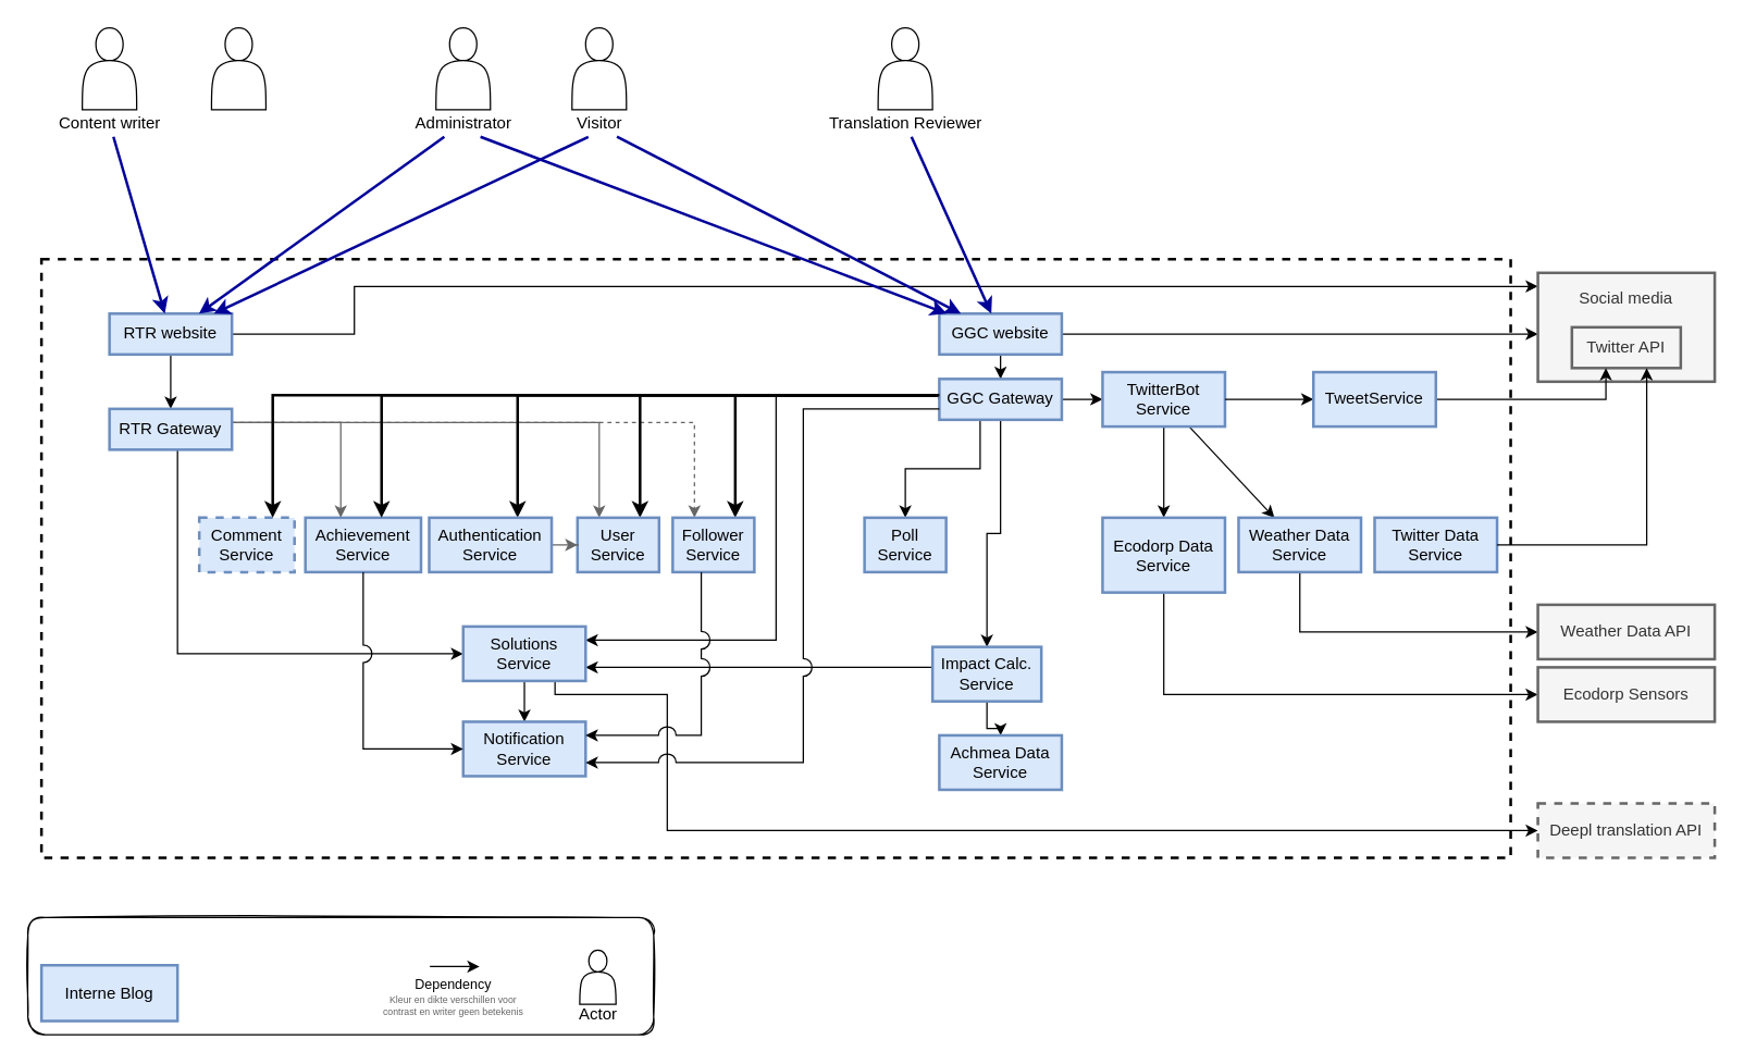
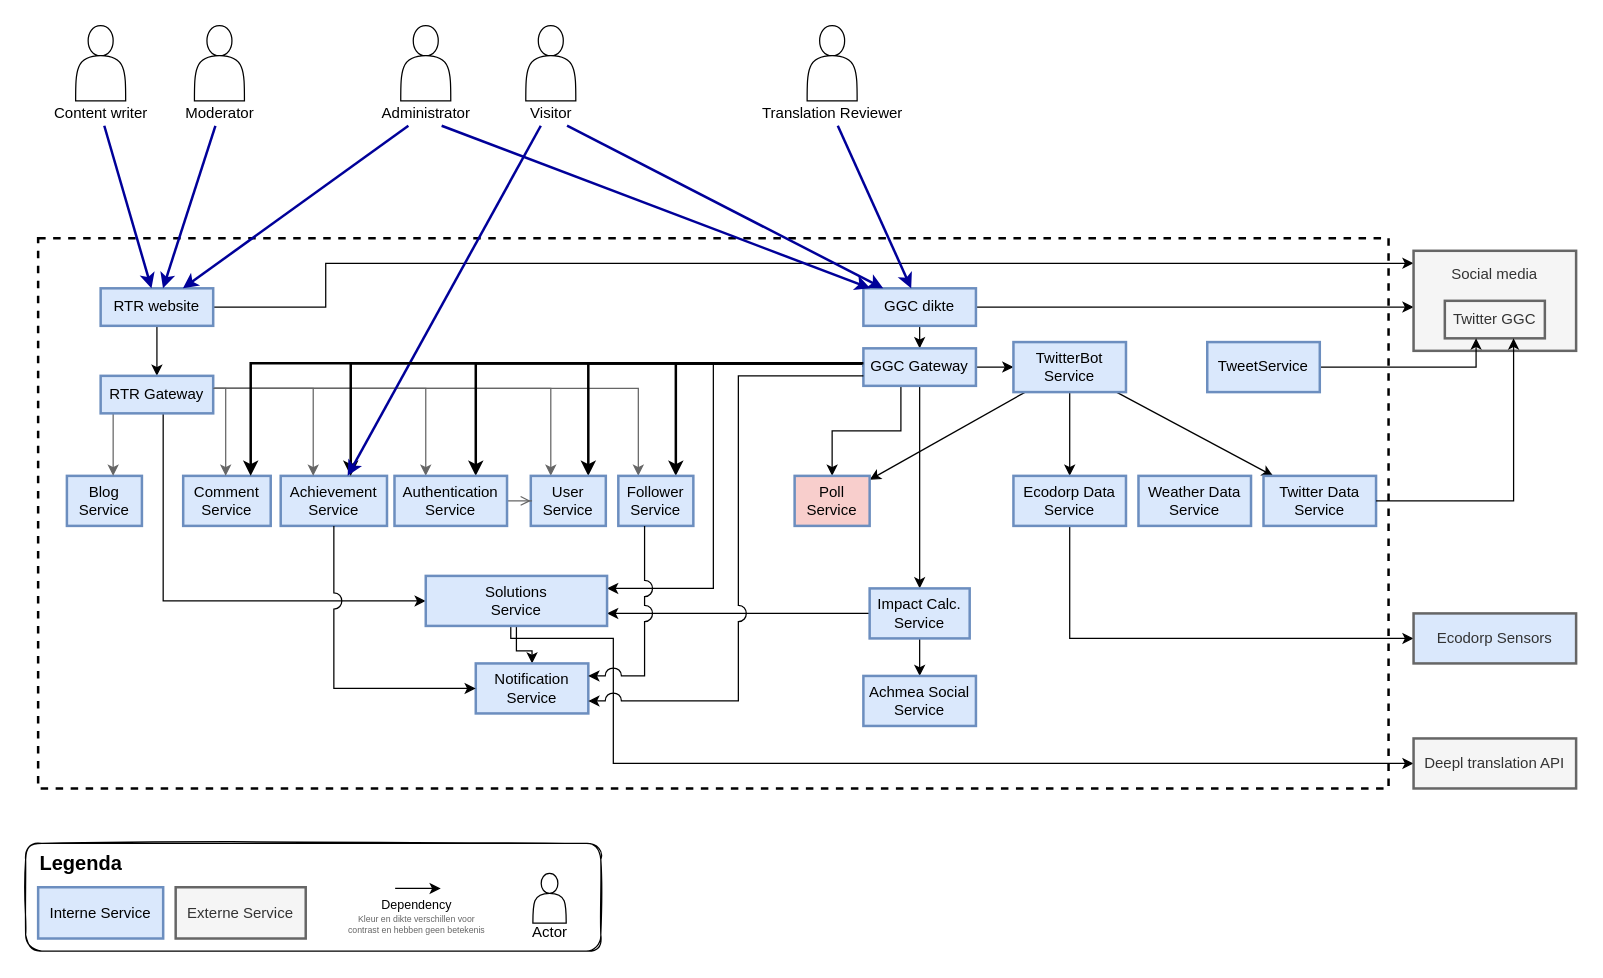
+ <mxCell id="8" value="Moderator" style="text;html=1;align=center;verticalAlign=middle;resizable=0;points=[];autosize=1;strokeColor=none;" parent="6" vertex="1"><mxGeometry x="10" y="60" width="70" height="20" as="geometry" /></mxCell>
+ <mxCell id="79" style="edgeStyle=none;rounded=0;jumpStyle=none;jumpSize=13;orthogonalLoop=1;jettySize=auto;html=1;strokeColor=#000099;strokeWidth=2;" parent="1" source="8" target="18" edge="1"><mxGeometry relative="1" as="geometry"><mxPoint x="715" y="280" as="targetPoint" /><mxPoint x="715" y="210" as="sourcePoint" /></mxGeometry></mxCell>
- <mxCell id="78" style="edgeStyle=none;rounded=0;jumpStyle=none;jumpSize=13;orthogonalLoop=1;jettySize=auto;html=1;strokeColor=#000099;strokeWidth=2;exitX=0.34;exitY=1;exitDx=0;exitDy=0;exitPerimeter=0;" parent="1" source="14" target="18" edge="1"><mxGeometry relative="1" as="geometry"><mxPoint x="705" y="270" as="targetPoint" /><mxPoint x="705" y="200" as="sourcePoint" /></mxGeometry></mxCell>
+ <mxCell id="78" style="edgeStyle=none;rounded=0;jumpStyle=none;jumpSize=13;orthogonalLoop=1;jettySize=auto;html=1;strokeColor=#000099;strokeWidth=2;exitX=0.34;exitY=1;exitDx=0;exitDy=0;exitPerimeter=0;" parent="1" source="14" target="24" edge="1"><mxGeometry relative="1" as="geometry"><mxPoint x="705" y="270" as="targetPoint" /><mxPoint x="705" y="200" as="sourcePoint" /></mxGeometry></mxCell>
- <mxCell id="21" value="GGC website" style="rounded=0;whiteSpace=wrap;html=1;strokeWidth=2;fillColor=#dae8fc;strokeColor=#6c8ebf;" parent="1" vertex="1"><mxGeometry x="690" y="230" width="90" height="30" as="geometry" /></mxCell>
+ <mxCell id="21" value="GGC dikte" style="rounded=0;whiteSpace=wrap;html=1;strokeWidth=2;fillColor=#dae8fc;strokeColor=#6c8ebf;" parent="1" vertex="1"><mxGeometry x="690" y="230" width="90" height="30" as="geometry" /></mxCell>
- <mxCell id="62" value="Twitter API" style="rounded=0;whiteSpace=wrap;html=1;strokeWidth=2;fillColor=#f5f5f5;strokeColor=#666666;fontColor=#333333;" parent="60" vertex="1"><mxGeometry x="25" y="40" width="80" height="30" as="geometry" /></mxCell>
+ <mxCell id="62" value="Twitter GGC" style="rounded=0;whiteSpace=wrap;html=1;strokeWidth=2;fillColor=#f5f5f5;strokeColor=#666666;fontColor=#333333;" parent="60" vertex="1"><mxGeometry x="25" y="40" width="80" height="30" as="geometry" /></mxCell>
- <mxCell id="88" value="" style="edgeStyle=orthogonalEdgeStyle;rounded=0;orthogonalLoop=1;jettySize=auto;html=1;" parent="1" source="54" target="89" edge="1"><mxGeometry relative="1" as="geometry" /></mxCell>
- <mxCell id="28" style="edgeStyle=orthogonalEdgeStyle;rounded=0;orthogonalLoop=1;jettySize=auto;html=1;strokeWidth=1;strokeColor=#666666;dashed=1;" parent="1" source="31" target="42" edge="1"><mxGeometry relative="1" as="geometry"><Array as="points"><mxPoint x="510" y="310" /></Array></mxGeometry></mxCell>
+ <mxCell id="28" style="edgeStyle=orthogonalEdgeStyle;rounded=0;orthogonalLoop=1;jettySize=auto;html=1;strokeWidth=1;strokeColor=#666666;" parent="1" source="31" target="42" edge="1"><mxGeometry relative="1" as="geometry"><Array as="points"><mxPoint x="510" y="310" /></Array></mxGeometry></mxCell>
+ <mxCell id="81" style="edgeStyle=orthogonalEdgeStyle;rounded=0;orthogonalLoop=1;jettySize=auto;html=1;strokeWidth=1;strokeColor=#666666;" parent="1" source="31" target="22" edge="1"><mxGeometry relative="1" as="geometry"><mxPoint x="180" y="320" as="sourcePoint" /><mxPoint x="260" y="390" as="targetPoint" /><Array as="points"><mxPoint x="180" y="310" /></Array></mxGeometry></mxCell>
+ <mxCell id="29" style="edgeStyle=orthogonalEdgeStyle;rounded=0;orthogonalLoop=1;jettySize=auto;html=1;strokeWidth=1;strokeColor=#666666;" parent="1" source="31" target="44" edge="1"><mxGeometry relative="1" as="geometry"><Array as="points"><mxPoint x="340" y="310" /></Array></mxGeometry></mxCell>
- <mxCell id="52" style="edgeStyle=none;rounded=0;orthogonalLoop=1;jettySize=auto;html=1;" parent="1" source="54" target="58" edge="1"><mxGeometry relative="1" as="geometry" /></mxCell>
+ <mxCell id="52" style="edgeStyle=none;rounded=0;orthogonalLoop=1;jettySize=auto;html=1;" parent="1" source="54" target="86" edge="1"><mxGeometry relative="1" as="geometry" /></mxCell>
+ <mxCell id="53" style="edgeStyle=none;rounded=0;orthogonalLoop=1;jettySize=auto;html=1;" parent="1" source="54" target="59" edge="1"><mxGeometry relative="1" as="geometry" /></mxCell>
+ <mxCell id="25" style="rounded=0;orthogonalLoop=1;jettySize=auto;html=1;strokeColor=#666666;edgeStyle=orthogonalEdgeStyle;" parent="1" source="31" target="23" edge="1"><mxGeometry relative="1" as="geometry"><Array as="points"><mxPoint x="90" y="370" /><mxPoint x="90" y="370" /></Array></mxGeometry></mxCell>
+ <mxCell id="23" value="Blog&lt;br&gt;Service" style="rounded=0;whiteSpace=wrap;html=1;strokeWidth=2;fillColor=#dae8fc;strokeColor=#6c8ebf;" parent="1" vertex="1"><mxGeometry x="53" y="380" width="60" height="40" as="geometry" /></mxCell>
- <mxCell id="22" value="Comment&lt;br&gt;Service" style="rounded=0;whiteSpace=wrap;html=1;strokeWidth=2;fillColor=#dae8fc;strokeColor=#6c8ebf;dashed=1;" parent="1" vertex="1"><mxGeometry x="146" y="380" width="70" height="40" as="geometry" /></mxCell>
+ <mxCell id="22" value="Comment&lt;br&gt;Service" style="rounded=0;whiteSpace=wrap;html=1;strokeWidth=2;fillColor=#dae8fc;strokeColor=#6c8ebf;" parent="1" vertex="1"><mxGeometry x="146" y="380" width="70" height="40" as="geometry" /></mxCell>
- <mxCell id="43" style="edgeStyle=orthogonalEdgeStyle;rounded=0;jumpStyle=none;jumpSize=13;orthogonalLoop=1;jettySize=auto;html=1;strokeColor=#666666;strokeWidth=1;" parent="1" source="44" target="41" edge="1"><mxGeometry relative="1" as="geometry"><Array as="points" /></mxGeometry></mxCell>
+ <mxCell id="43" style="edgeStyle=orthogonalEdgeStyle;rounded=0;jumpStyle=none;jumpSize=13;orthogonalLoop=1;jettySize=auto;html=1;strokeColor=#666666;strokeWidth=1;endArrow=open;" parent="1" source="44" target="41" edge="1"><mxGeometry relative="1" as="geometry"><Array as="points" /></mxGeometry></mxCell>
- <mxCell id="86" value="Poll&lt;br&gt;Service" style="rounded=0;whiteSpace=wrap;html=1;strokeWidth=2;fillColor=#dae8fc;strokeColor=#6c8ebf;" parent="1" vertex="1"><mxGeometry x="635" y="380" width="60" height="40" as="geometry" /></mxCell>
+ <mxCell id="86" value="Poll&lt;br&gt;Service" style="rounded=0;whiteSpace=wrap;html=1;strokeWidth=2;fillColor=#f8cecc;strokeColor=#6c8ebf;" parent="1" vertex="1"><mxGeometry x="635" y="380" width="60" height="40" as="geometry" /></mxCell>
- <mxCell id="56" value="Ecodorp Data&lt;br&gt;Service" style="rounded=0;whiteSpace=wrap;html=1;strokeWidth=2;fillColor=#dae8fc;strokeColor=#6c8ebf;" parent="1" vertex="1"><mxGeometry x="810" y="380" width="90" height="55" as="geometry" /></mxCell>
+ <mxCell id="56" value="Ecodorp Data&lt;br&gt;Service" style="rounded=0;whiteSpace=wrap;html=1;strokeWidth=2;fillColor=#dae8fc;strokeColor=#6c8ebf;" parent="1" vertex="1"><mxGeometry x="810" y="380" width="90" height="40" as="geometry" /></mxCell>
- <mxCell id="57" style="edgeStyle=orthogonalEdgeStyle;rounded=0;orthogonalLoop=1;jettySize=auto;html=1;" parent="1" source="58" target="66" edge="1"><mxGeometry relative="1" as="geometry"><Array as="points"><mxPoint x="955" y="464" /></Array></mxGeometry></mxCell>
- <mxCell id="66" value="Weather Data API" style="rounded=0;whiteSpace=wrap;html=1;strokeWidth=2;fillColor=#f5f5f5;strokeColor=#666666;fontColor=#333333;" parent="1" vertex="1"><mxGeometry x="1130" y="444" width="130" height="40" as="geometry" /></mxCell>
- <mxCell id="50" value="Solutions&lt;br&gt;Service" style="rounded=0;whiteSpace=wrap;html=1;strokeWidth=2;fillColor=#dae8fc;strokeColor=#6c8ebf;" parent="1" vertex="1"><mxGeometry x="340" y="460" width="90" height="40" as="geometry" /></mxCell>
+ <mxCell id="50" value="Solutions&lt;br&gt;Service" style="rounded=0;whiteSpace=wrap;html=1;strokeWidth=2;fillColor=#dae8fc;strokeColor=#6c8ebf;" parent="1" vertex="1"><mxGeometry x="340" y="460" width="145" height="40" as="geometry" /></mxCell>
- <mxCell id="47" value="Impact Calc.&lt;br&gt;Service" style="rounded=0;whiteSpace=wrap;html=1;strokeWidth=2;fillColor=#dae8fc;strokeColor=#6c8ebf;" parent="1" vertex="1"><mxGeometry x="685" y="475" width="80" height="40" as="geometry" /></mxCell>
+ <mxCell id="47" value="Impact Calc.&lt;br&gt;Service" style="rounded=0;whiteSpace=wrap;html=1;strokeWidth=2;fillColor=#dae8fc;strokeColor=#6c8ebf;" parent="1" vertex="1"><mxGeometry x="695" y="470" width="80" height="40" as="geometry" /></mxCell>
- <mxCell id="67" value="Ecodorp Sensors" style="rounded=0;whiteSpace=wrap;html=1;strokeWidth=2;fillColor=#f5f5f5;strokeColor=#666666;fontColor=#333333;" parent="1" vertex="1"><mxGeometry x="1130" y="490" width="130" height="40" as="geometry" /></mxCell>
+ <mxCell id="67" value="Ecodorp Sensors" style="rounded=0;whiteSpace=wrap;html=1;strokeWidth=2;fillColor=#dae8fc;strokeColor=#666666;fontColor=#333333;" parent="1" vertex="1"><mxGeometry x="1130" y="490" width="130" height="40" as="geometry" /></mxCell>
- <mxCell id="68" value="Notification&lt;br&gt;Service" style="rounded=0;whiteSpace=wrap;html=1;strokeWidth=2;fillColor=#dae8fc;strokeColor=#6c8ebf;" parent="1" vertex="1"><mxGeometry x="340" y="530" width="90" height="40" as="geometry" /></mxCell>
+ <mxCell id="68" value="Notification&lt;br&gt;Service" style="rounded=0;whiteSpace=wrap;html=1;strokeWidth=2;fillColor=#dae8fc;strokeColor=#6c8ebf;" parent="1" vertex="1"><mxGeometry x="380" y="530" width="90" height="40" as="geometry" /></mxCell>
- <mxCell id="65" value="Achmea Data&lt;br&gt;Service" style="rounded=0;whiteSpace=wrap;html=1;strokeWidth=2;fillColor=#dae8fc;strokeColor=#6c8ebf;" parent="1" vertex="1"><mxGeometry x="690" y="540" width="90" height="40" as="geometry" /></mxCell>
+ <mxCell id="65" value="Achmea Social&lt;br&gt;Service" style="rounded=0;whiteSpace=wrap;html=1;strokeWidth=2;fillColor=#dae8fc;strokeColor=#6c8ebf;" parent="1" vertex="1"><mxGeometry x="690" y="540" width="90" height="40" as="geometry" /></mxCell>
- <mxCell id="87" value="Deepl translation API" style="rounded=0;whiteSpace=wrap;html=1;strokeWidth=2;fillColor=#f5f5f5;strokeColor=#666666;fontColor=#333333;dashed=1;" parent="1" vertex="1"><mxGeometry x="1130" y="590" width="130" height="40" as="geometry" /></mxCell>
+ <mxCell id="87" value="Deepl translation API" style="rounded=0;whiteSpace=wrap;html=1;strokeWidth=2;fillColor=#f5f5f5;strokeColor=#666666;fontColor=#333333;" parent="1" vertex="1"><mxGeometry x="1130" y="590" width="130" height="40" as="geometry" /></mxCell>
+ <mxCell id="85" value="&lt;font style=&quot;font-size: 16px&quot;&gt;Legenda&lt;/font&gt;" style="text;html=1;align=center;verticalAlign=middle;resizable=0;points=[];autosize=1;strokeColor=none;fontStyle=1" parent="1" vertex="1"><mxGeometry x="24" y="680" width="80" height="20" as="geometry" /></mxCell>
- <mxCell id="83" value="Interne Blog" style="rounded=0;whiteSpace=wrap;html=1;strokeWidth=2;fillColor=#dae8fc;strokeColor=#6c8ebf;" parent="1" vertex="1"><mxGeometry x="30" y="709" width="100" height="41" as="geometry" /></mxCell>
+ <mxCell id="83" value="Interne Service" style="rounded=0;whiteSpace=wrap;html=1;strokeWidth=2;fillColor=#dae8fc;strokeColor=#6c8ebf;" parent="1" vertex="1"><mxGeometry x="30" y="709" width="100" height="41" as="geometry" /></mxCell>
+ <mxCell id="84" value="Externe Service" style="rounded=0;whiteSpace=wrap;html=1;strokeWidth=2;fillColor=#f5f5f5;strokeColor=#666666;fontColor=#333333;" parent="1" vertex="1"><mxGeometry x="140" y="709" width="104" height="41" as="geometry" /></mxCell>
- <mxCell id="95" value="&lt;div style=&quot;font-size: 7px&quot;&gt;&lt;span&gt;Kleur en dikte verschillen voor contrast&amp;nbsp;&lt;/span&gt;&lt;span&gt;en writer geen betekenis&lt;/span&gt;&lt;br&gt;&lt;/div&gt;" style="text;html=1;strokeColor=none;fillColor=none;align=center;verticalAlign=middle;whiteSpace=wrap;rounded=0;fontColor=#666666;" vertex="1" parent="1"><mxGeometry x="273" y="729" width="120" height="20" as="geometry" /></mxCell>
+ <mxCell id="95" value="&lt;div style=&quot;font-size: 7px&quot;&gt;&lt;span&gt;Kleur en dikte verschillen voor contrast&amp;nbsp;&lt;/span&gt;&lt;span&gt;en hebben geen betekenis&lt;/span&gt;&lt;br&gt;&lt;/div&gt;" style="text;html=1;strokeColor=none;fillColor=none;align=center;verticalAlign=middle;whiteSpace=wrap;rounded=0;fontColor=#666666;" vertex="1" parent="1"><mxGeometry x="273" y="729" width="120" height="20" as="geometry" /></mxCell>
